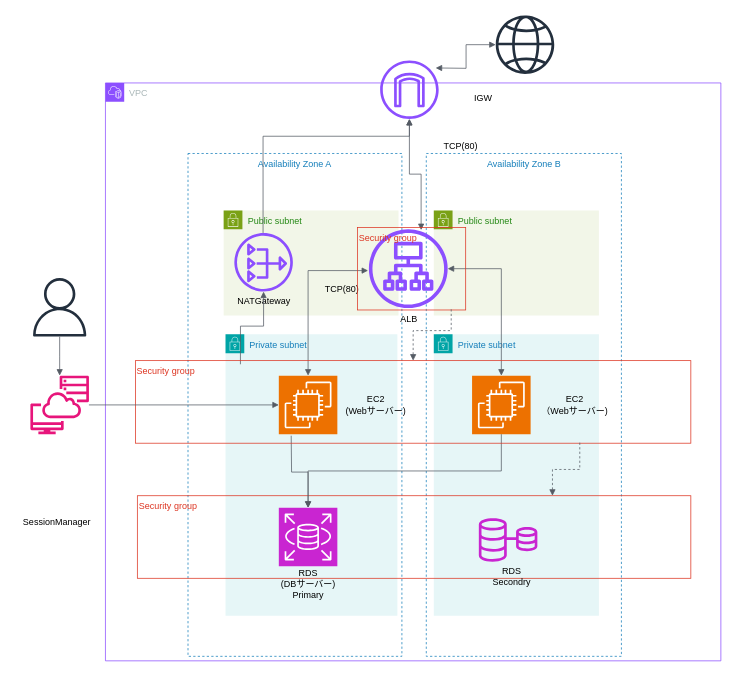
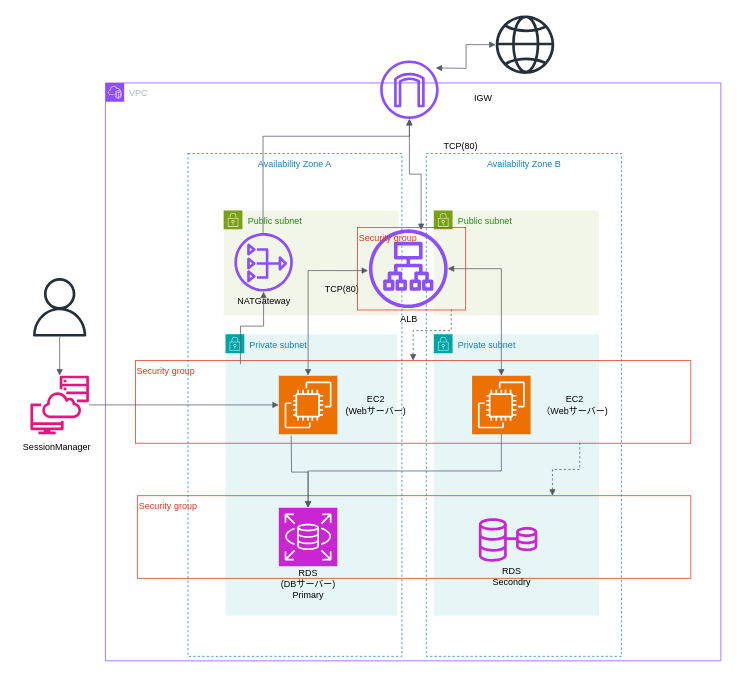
- <mxCell id="41" value="SessionManager" style="text;html=1;align=center;verticalAlign=middle;resizable=0;points=[];autosize=1;strokeColor=none;fillColor=none;" vertex="1" parent="1"><mxGeometry x="20" y="680" width="110" height="30" as="geometry" /></mxCell>
+ <mxCell id="41" value="SessionManager" style="text;html=1;align=center;verticalAlign=middle;resizable=0;points=[];autosize=1;strokeColor=none;fillColor=none;" vertex="1" parent="1"><mxGeometry x="20" y="580" width="110" height="30" as="geometry" /></mxCell>
